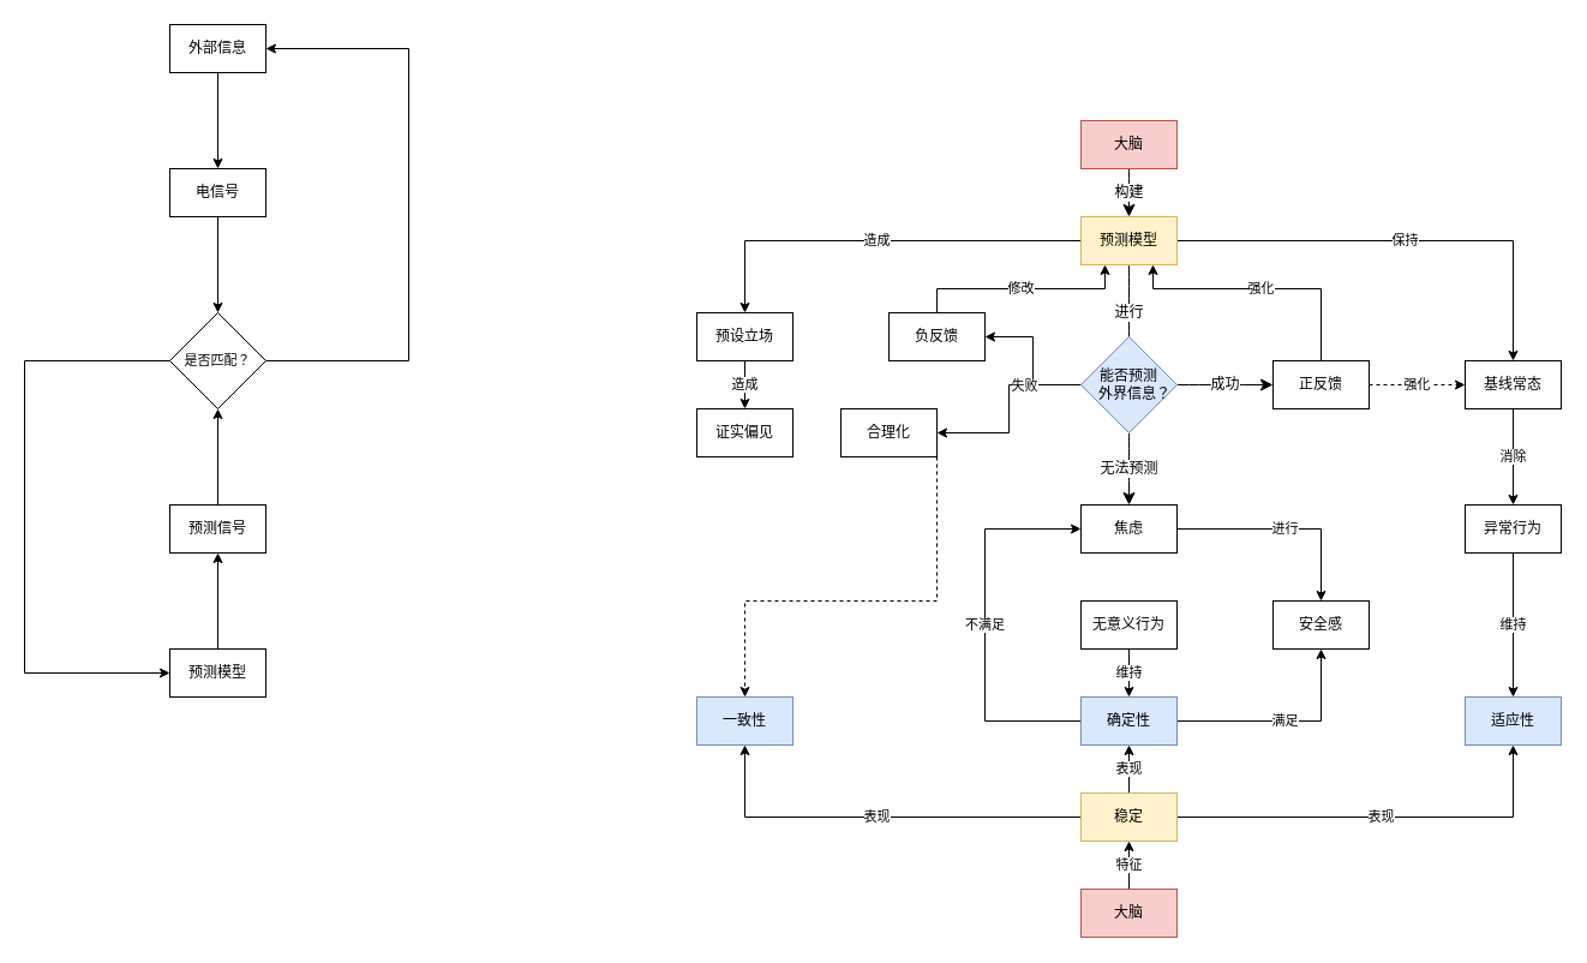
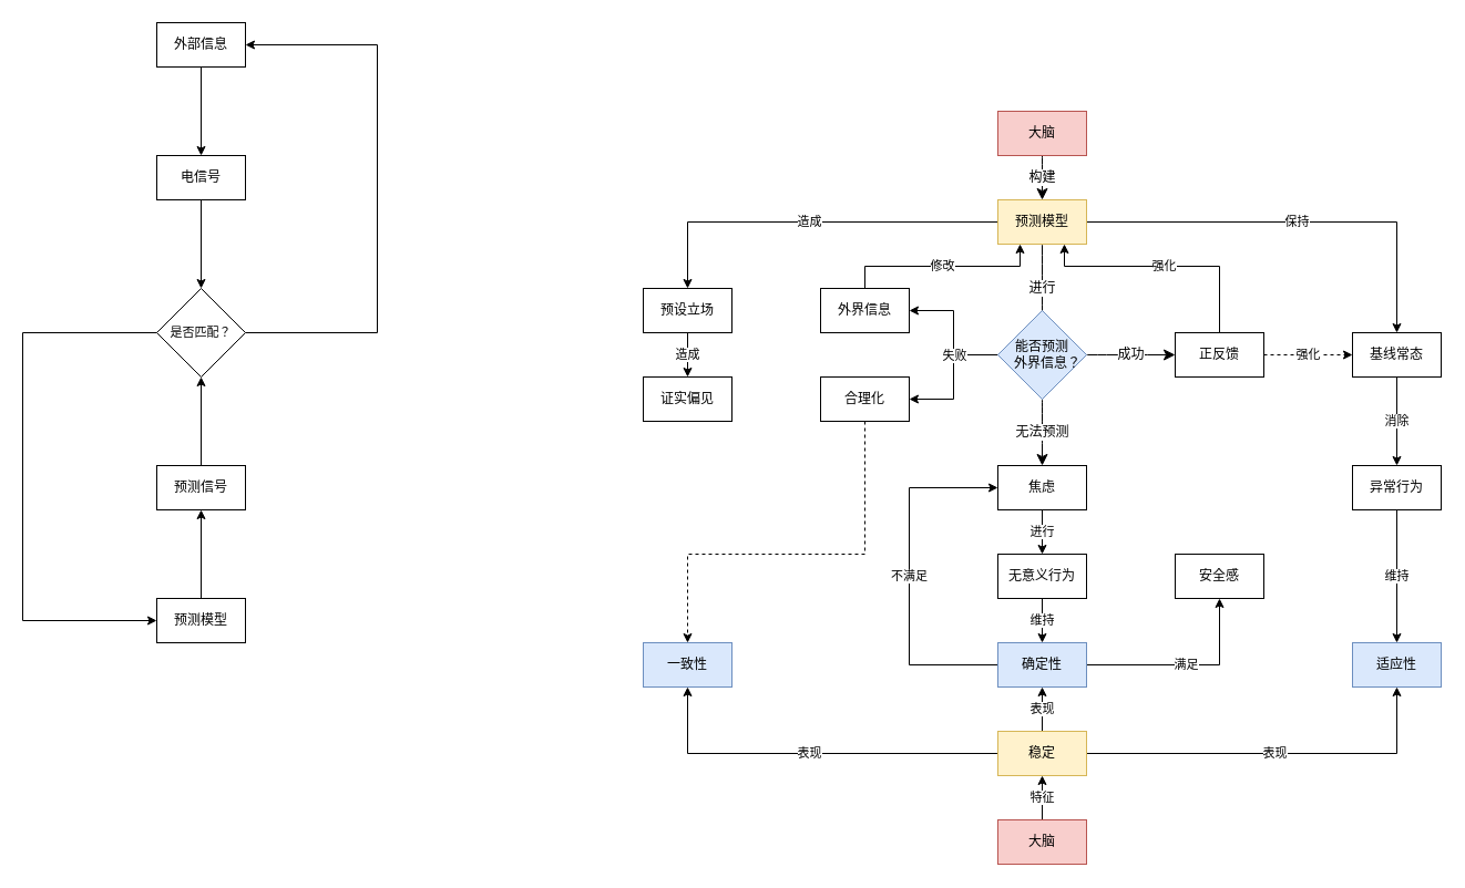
- <mxCell id="34" value="负反馈" style="whiteSpace=wrap;html=1;fontSize=12;" vertex="1" parent="1"><mxGeometry x="740" y="260" width="80" height="40" as="geometry" /></mxCell>
+ <mxCell id="34" value="外界信息" style="whiteSpace=wrap;html=1;fontSize=12;" vertex="1" parent="1"><mxGeometry x="740" y="260" width="80" height="40" as="geometry" /></mxCell>
- <mxCell id="32" value="合理化" style="whiteSpace=wrap;html=1;fontSize=12;" parent="1" vertex="1"><mxGeometry x="700" y="340" width="80" height="40" as="geometry" /></mxCell>
+ <mxCell id="32" value="合理化" style="whiteSpace=wrap;html=1;fontSize=12;" parent="1" vertex="1"><mxGeometry x="740" y="340" width="80" height="40" as="geometry" /></mxCell>
- <mxCell id="29" value="进行" style="edgeStyle=orthogonalEdgeStyle;rounded=0;orthogonalLoop=1;jettySize=auto;html=1;" edge="1" parent="1" source="30" target="55"><mxGeometry relative="1" as="geometry" /></mxCell>
+ <mxCell id="29" value="进行" style="edgeStyle=orthogonalEdgeStyle;rounded=0;orthogonalLoop=1;jettySize=auto;html=1;" edge="1" parent="1" source="30" target="36"><mxGeometry relative="1" as="geometry" /></mxCell>
